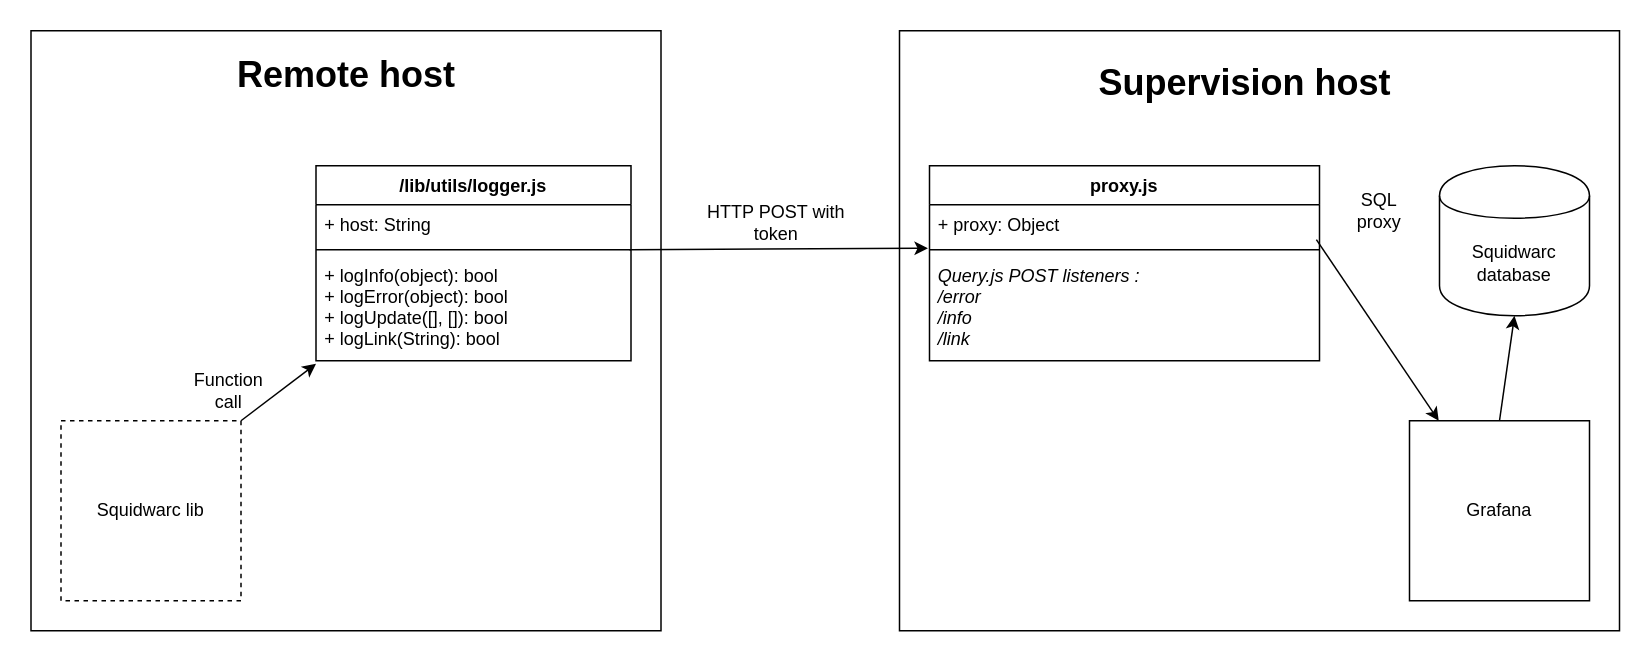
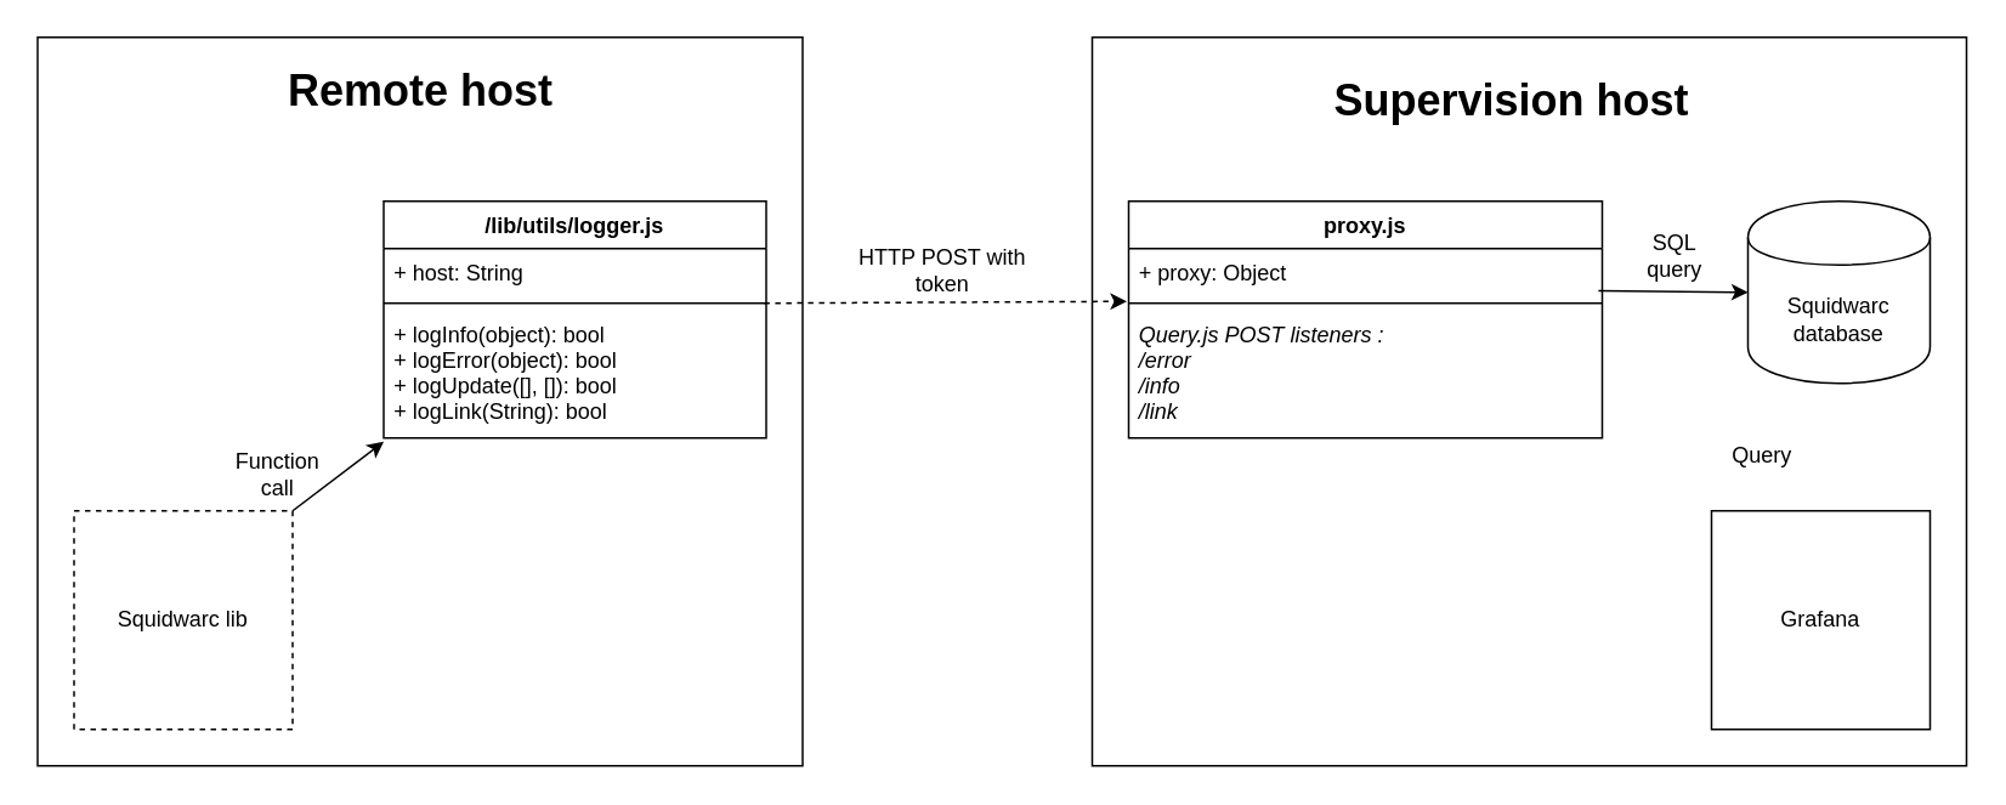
- <mxCell id="19" value="SQL proxy" style="text;html=1;strokeColor=none;fillColor=none;align=center;verticalAlign=middle;whiteSpace=wrap;rounded=0;" vertex="1" parent="1"><mxGeometry x="899" y="130" width="40" height="20" as="geometry" /></mxCell>
+ <mxCell id="19" value="SQL query" style="text;html=1;strokeColor=none;fillColor=none;align=center;verticalAlign=middle;whiteSpace=wrap;rounded=0;" vertex="1" parent="1"><mxGeometry x="899" y="130" width="40" height="20" as="geometry" /></mxCell>
- <mxCell id="16" value="" style="endArrow=classic;html=1;exitX=0.995;exitY=1.154;exitDx=0;exitDy=0;exitPerimeter=0;entryX=-0.004;entryY=1.115;entryDx=0;entryDy=0;entryPerimeter=0;" edge="1" parent="1" source="7" target="13"><mxGeometry width="50" height="50" relative="1" as="geometry"><mxPoint x="447" y="180" as="sourcePoint" /><mxPoint x="497" y="130" as="targetPoint" /></mxGeometry></mxCell>
+ <mxCell id="16" value="" style="endArrow=classic;html=1;exitX=0.995;exitY=1.154;exitDx=0;exitDy=0;exitPerimeter=0;entryX=-0.004;entryY=1.115;entryDx=0;entryDy=0;entryPerimeter=0;dashed=1;" edge="1" parent="1" source="7" target="13"><mxGeometry width="50" height="50" relative="1" as="geometry"><mxPoint x="447" y="180" as="sourcePoint" /><mxPoint x="497" y="130" as="targetPoint" /></mxGeometry></mxCell>
- <mxCell id="18" value="" style="endArrow=classic;html=1;exitX=0.992;exitY=-0.154;exitDx=0;exitDy=0;exitPerimeter=0;" edge="1" parent="1" source="15" target="22"><mxGeometry width="50" height="50" relative="1" as="geometry"><mxPoint x="899" y="190" as="sourcePoint" /><mxPoint x="949" y="140" as="targetPoint" /></mxGeometry></mxCell>
+ <mxCell id="18" value="" style="endArrow=classic;html=1;exitX=0.992;exitY=-0.154;exitDx=0;exitDy=0;exitPerimeter=0;entryX=0;entryY=0.5;entryDx=0;entryDy=0;" edge="1" parent="1" source="15" target="11"><mxGeometry width="50" height="50" relative="1" as="geometry"><mxPoint x="899" y="190" as="sourcePoint" /><mxPoint x="949" y="140" as="targetPoint" /></mxGeometry></mxCell>
- <mxCell id="23" value="" style="endArrow=classic;html=1;exitX=0.5;exitY=0;exitDx=0;exitDy=0;entryX=0.5;entryY=1;entryDx=0;entryDy=0;" edge="1" parent="1" source="22" target="11"><mxGeometry width="50" height="50" relative="1" as="geometry"><mxPoint x="507" y="340" as="sourcePoint" /><mxPoint x="557" y="290" as="targetPoint" /></mxGeometry></mxCell>
+ <mxCell id="24" value="Query" style="text;html=1;strokeColor=none;fillColor=none;align=center;verticalAlign=middle;whiteSpace=wrap;rounded=0;" vertex="1" parent="1"><mxGeometry x="947" y="240" width="40" height="20" as="geometry" /></mxCell>
